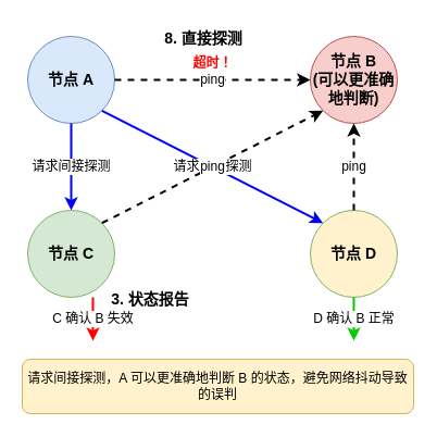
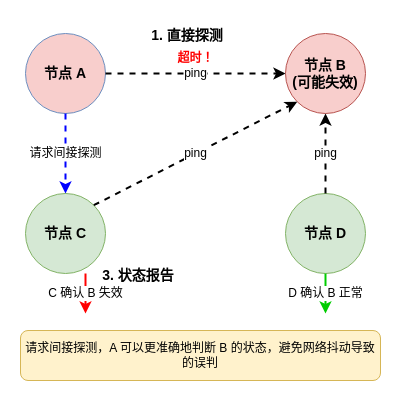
- <mxCell id="6" value="8. 直接探测" style="text;html=1;strokeColor=none;fillColor=none;align=center;verticalAlign=middle;whiteSpace=wrap;rounded=0;fontSize=14;fontStyle=1" vertex="1" parent="1"><mxGeometry x="137" y="20" width="100" height="30" as="geometry" /></mxCell>
+ <mxCell id="6" value="1. 直接探测" style="text;html=1;strokeColor=none;fillColor=none;align=center;verticalAlign=middle;whiteSpace=wrap;rounded=0;fontSize=14;fontStyle=1" vertex="1" parent="1"><mxGeometry x="137" y="20" width="100" height="30" as="geometry" /></mxCell>
- <mxCell id="2" value="节点 A" style="ellipse;whiteSpace=wrap;html=1;aspect=fixed;fillColor=#dae8fc;strokeColor=#6c8ebf;fontSize=14;fontStyle=1" vertex="1" parent="1"><mxGeometry x="25" y="33" width="80" height="80" as="geometry" /></mxCell>
+ <mxCell id="2" value="节点 A" style="ellipse;whiteSpace=wrap;html=1;aspect=fixed;fillColor=#f8cecc;strokeColor=#6c8ebf;fontSize=14;fontStyle=1;" vertex="1" parent="1"><mxGeometry x="25" y="33" width="80" height="80" as="geometry" /></mxCell>
- <mxCell id="3" value="节点 B&lt;br&gt;(可以更准确地判断)" style="ellipse;whiteSpace=wrap;html=1;aspect=fixed;fillColor=#f8cecc;strokeColor=#b85450;fontSize=14;fontStyle=1" vertex="1" parent="1"><mxGeometry x="285" y="33" width="80" height="80" as="geometry" /></mxCell>
+ <mxCell id="3" value="节点 B&lt;br&gt;(可能失效)" style="ellipse;whiteSpace=wrap;html=1;aspect=fixed;fillColor=#f8cecc;strokeColor=#b85450;fontSize=14;fontStyle=1" vertex="1" parent="1"><mxGeometry x="285" y="33" width="80" height="80" as="geometry" /></mxCell>
- <mxCell id="10" value="请求间接探测" style="endArrow=classic;html=1;rounded=0;fontSize=12;exitX=1;exitY=1;exitDx=0;exitDy=0;entryX=0;entryY=0;entryDx=0;entryDy=0;strokeWidth=2;strokeColor=#0000FF;" edge="1" parent="1" source="2" target="5"><mxGeometry width="50" height="50" relative="1" as="geometry"><mxPoint x="75" y="123" as="sourcePoint" /><mxPoint x="75" y="183" as="targetPoint" /></mxGeometry></mxCell>
- <mxCell id="9" value="请求间接探测" style="endArrow=classic;html=1;rounded=0;fontSize=12;exitX=0.5;exitY=1;exitDx=0;exitDy=0;entryX=0.5;entryY=0;entryDx=0;entryDy=0;strokeWidth=2;strokeColor=#0000FF;" edge="1" parent="1" source="2" target="4"><mxGeometry width="50" height="50" relative="1" as="geometry"><mxPoint x="65" y="123" as="sourcePoint" /><mxPoint x="65" y="183" as="targetPoint" /></mxGeometry></mxCell>
+ <mxCell id="9" value="请求间接探测" style="endArrow=classic;html=1;rounded=0;fontSize=12;exitX=0.5;exitY=1;exitDx=0;exitDy=0;entryX=0.5;entryY=0;entryDx=0;entryDy=0;strokeWidth=2;strokeColor=#0000FF;dashed=1;" edge="1" parent="1" source="2" target="4"><mxGeometry width="50" height="50" relative="1" as="geometry"><mxPoint x="65" y="123" as="sourcePoint" /><mxPoint x="65" y="183" as="targetPoint" /></mxGeometry></mxCell>
- <mxCell id="5" value="节点 D" style="ellipse;whiteSpace=wrap;html=1;aspect=fixed;fillColor=#fff2cc;strokeColor=#82b366;fontSize=14;fontStyle=1;" vertex="1" parent="1"><mxGeometry x="285" y="193" width="80" height="80" as="geometry" /></mxCell>
+ <mxCell id="5" value="节点 D" style="ellipse;whiteSpace=wrap;html=1;aspect=fixed;fillColor=#d5e8d4;strokeColor=#82b366;fontSize=14;fontStyle=1" vertex="1" parent="1"><mxGeometry x="285" y="193" width="80" height="80" as="geometry" /></mxCell>
